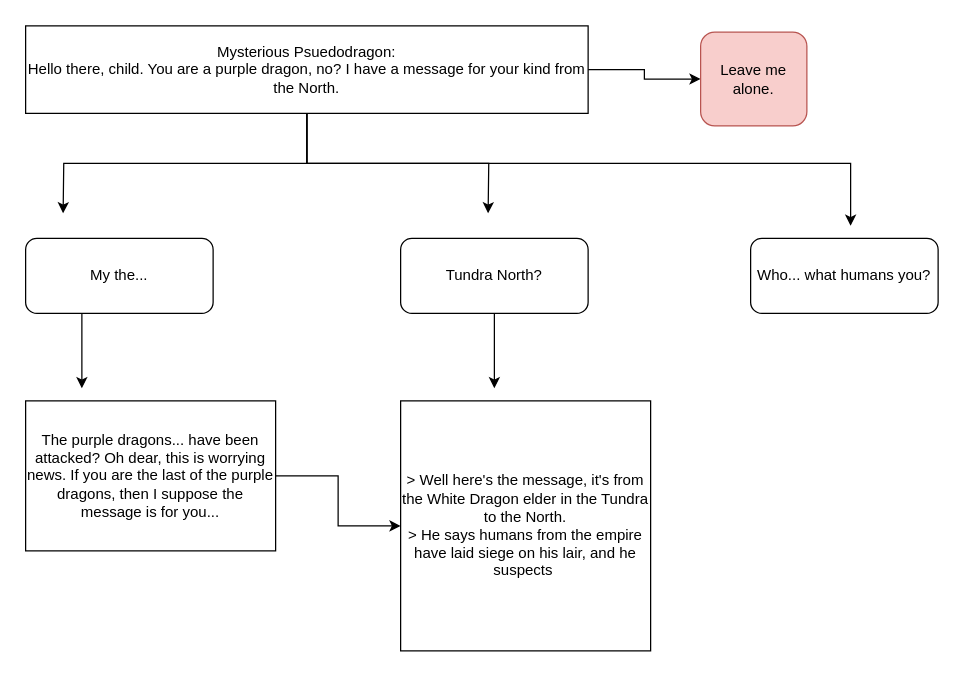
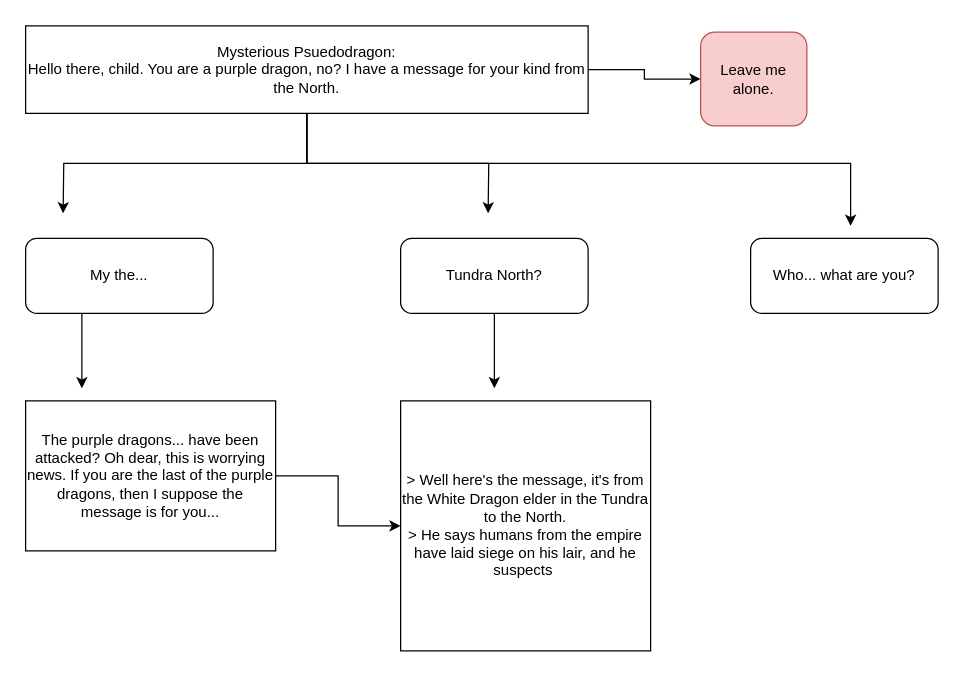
- <mxCell id="11" value="Who... what humans you?" style="rounded=1;whiteSpace=wrap;html=1;" vertex="1" parent="1"><mxGeometry x="600" y="190" width="150" height="60" as="geometry" /></mxCell>
+ <mxCell id="11" value="Who... what are you?" style="rounded=1;whiteSpace=wrap;html=1;" vertex="1" parent="1"><mxGeometry x="600" y="190" width="150" height="60" as="geometry" /></mxCell>
